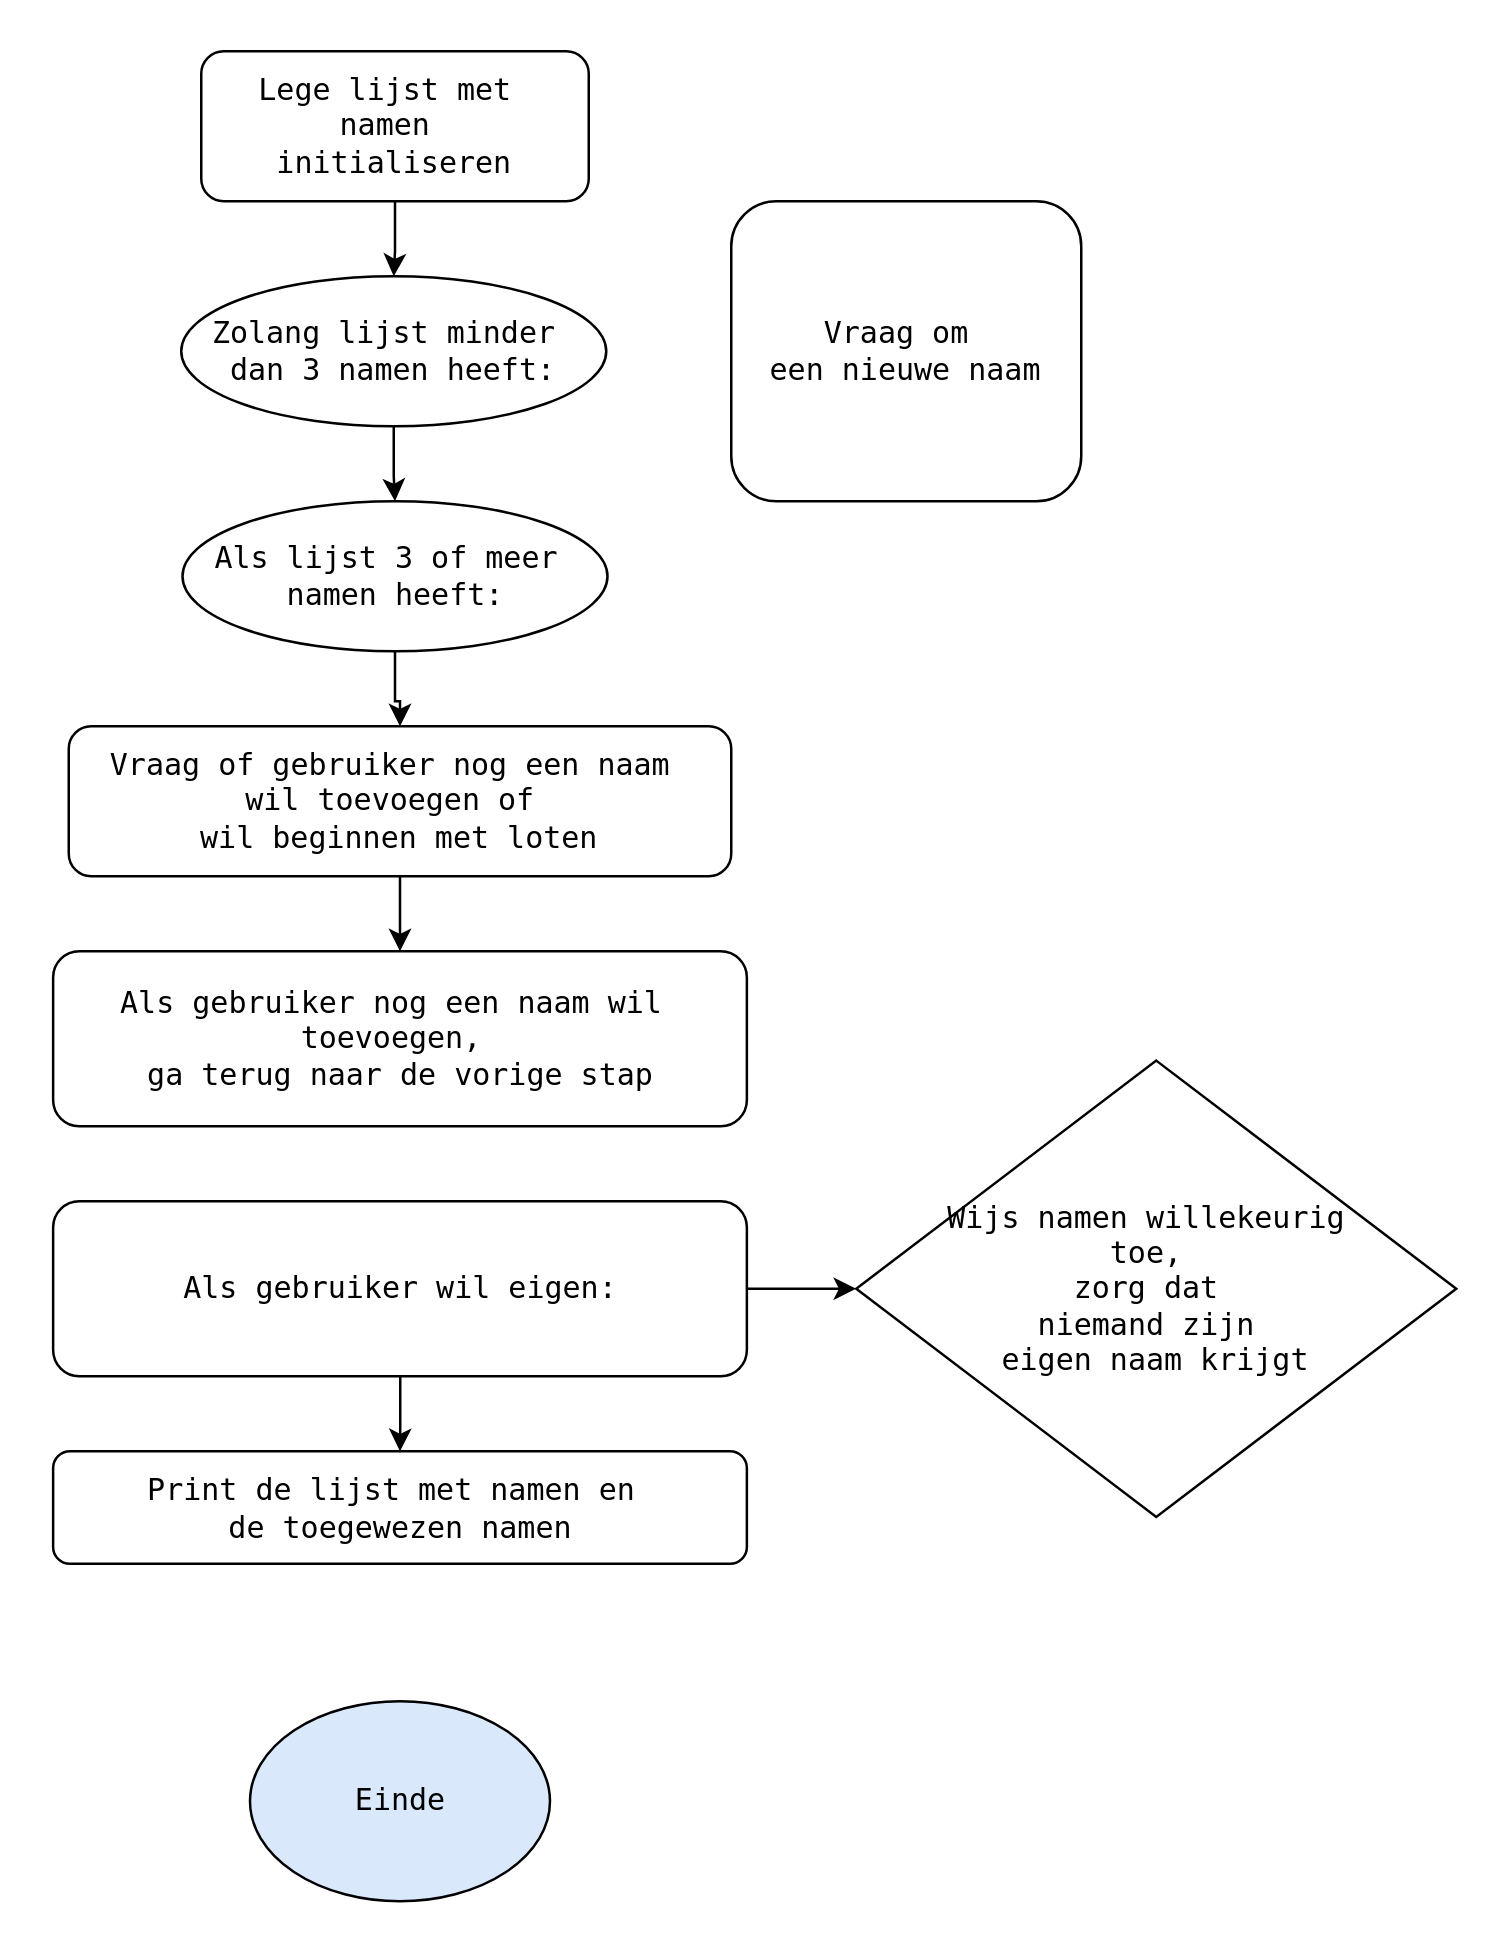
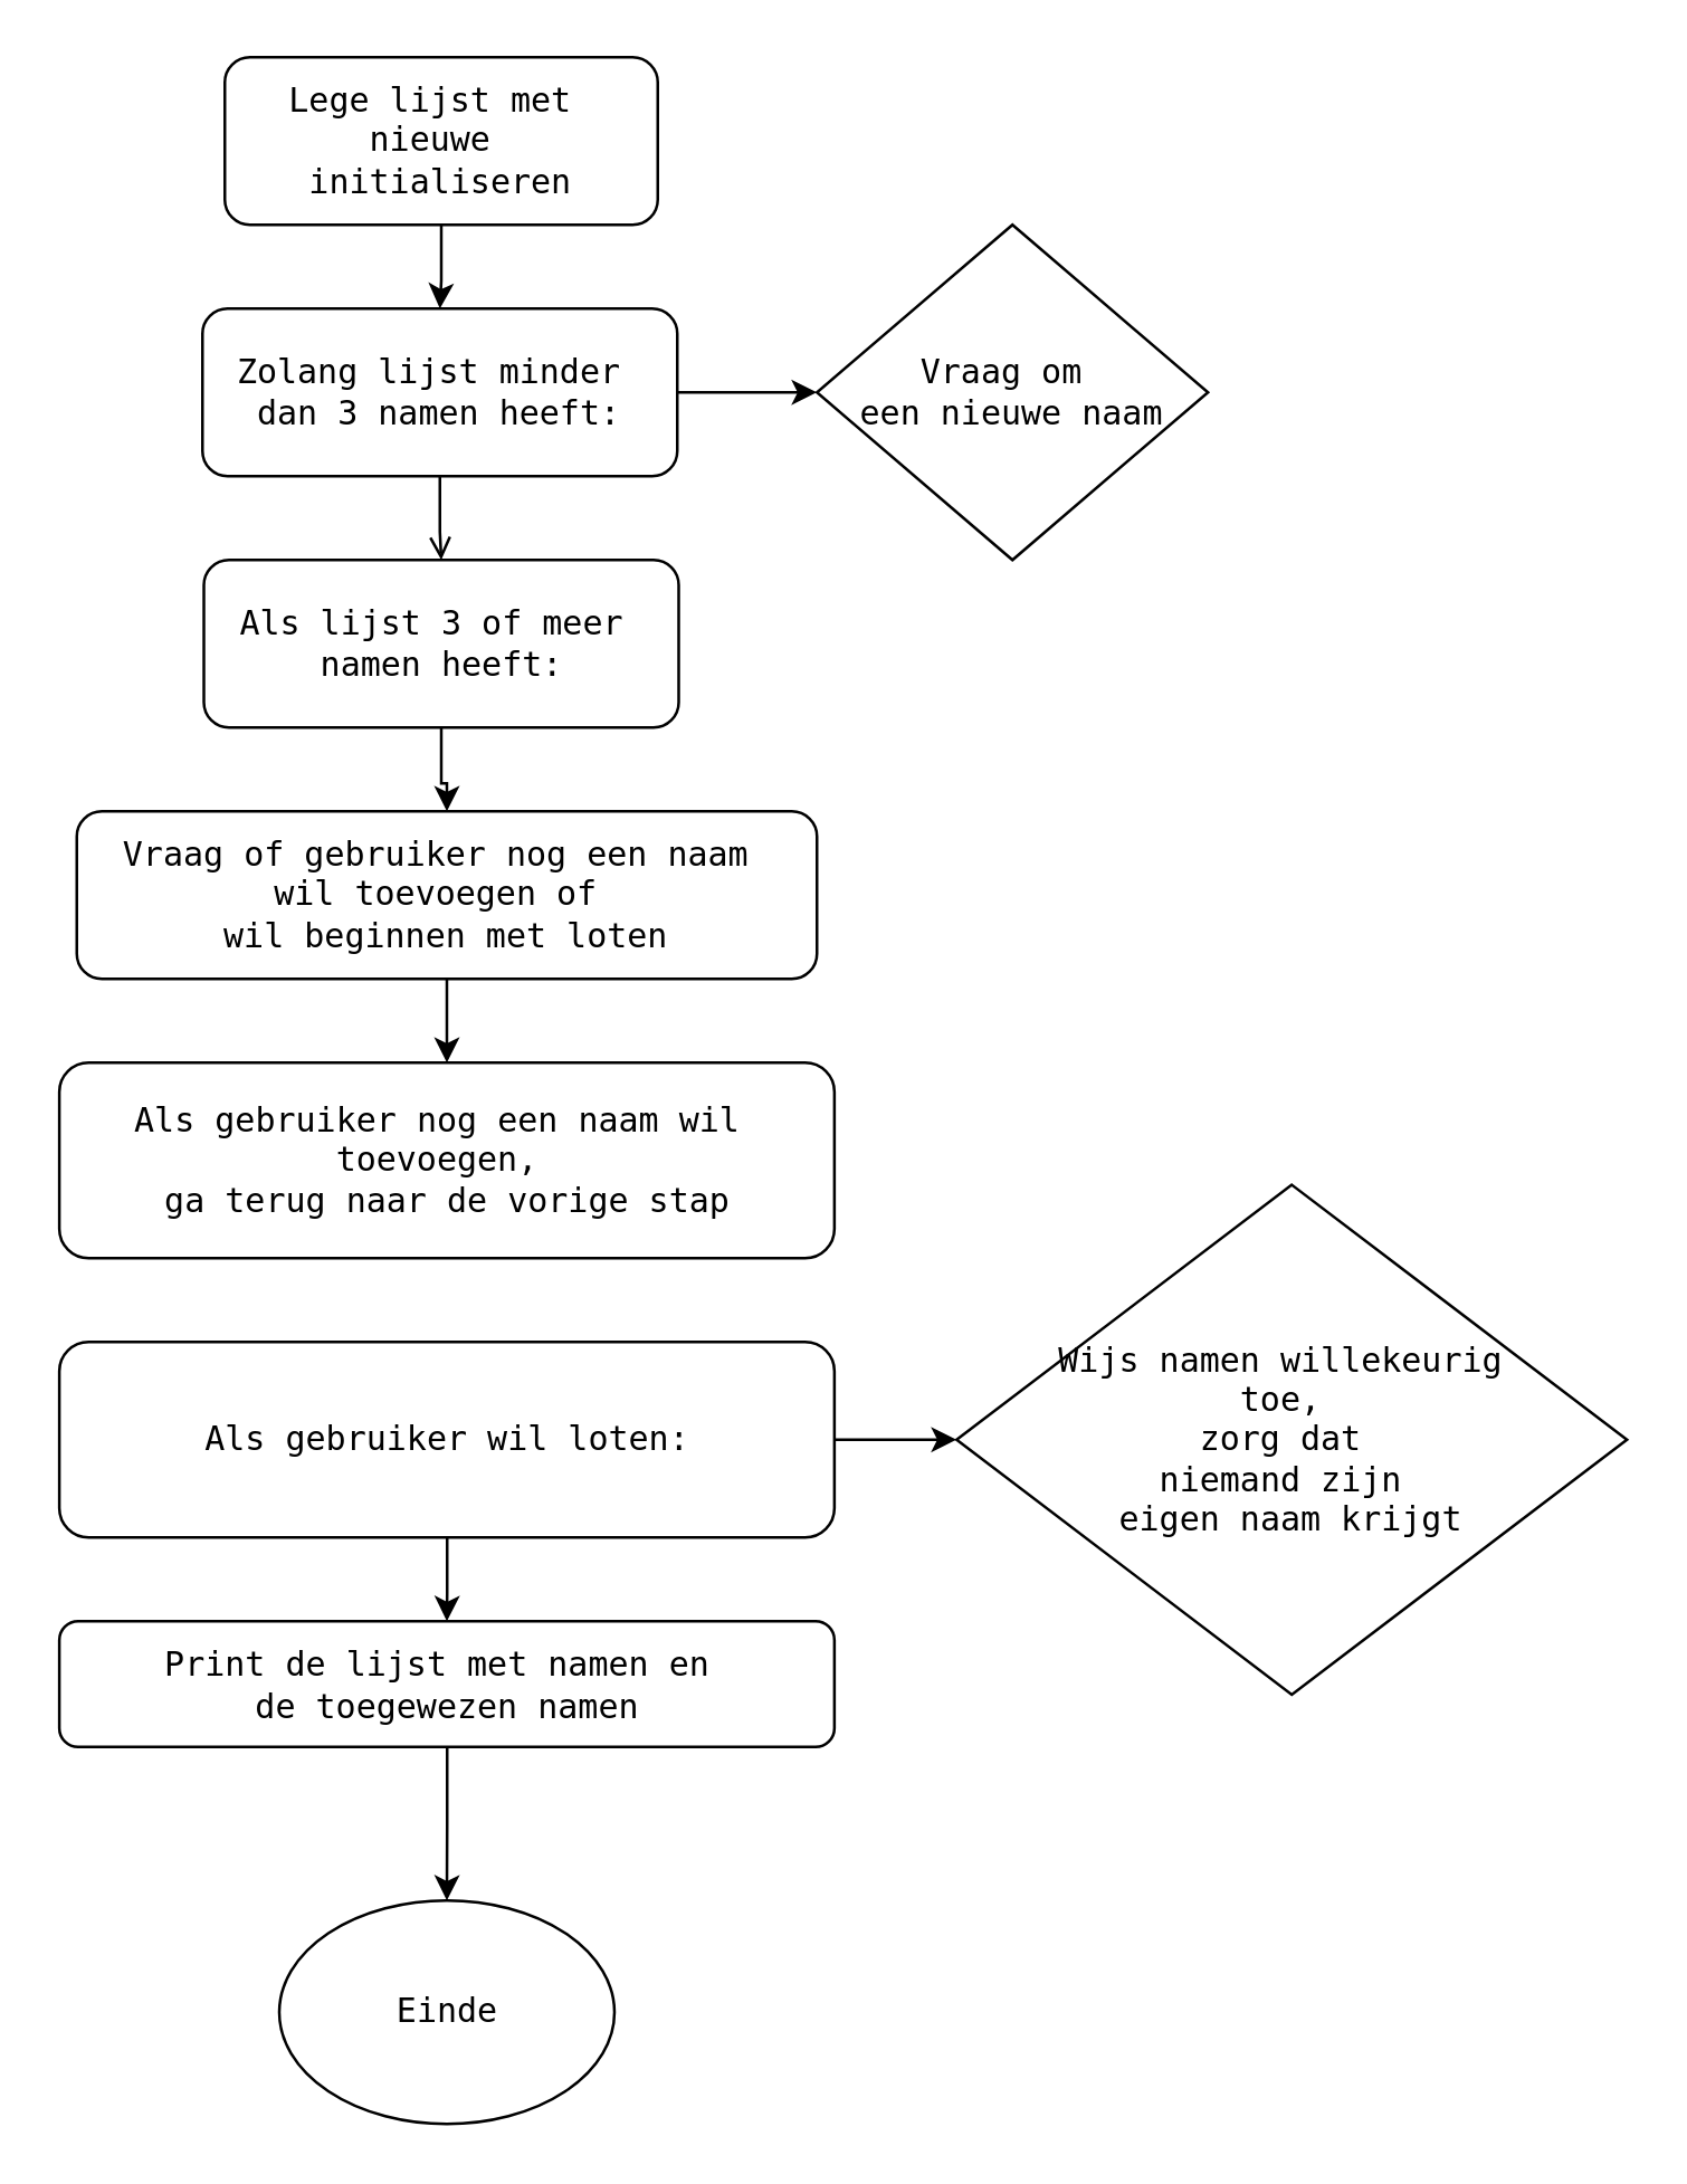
- <mxCell id="3" value="&lt;pre&gt;&lt;div&gt;Lege lijst met &lt;/div&gt;&lt;div&gt;namen &lt;/div&gt;&lt;div&gt;initialiseren&lt;/div&gt;&lt;/pre&gt;" style="rounded=1;whiteSpace=wrap;html=1;" vertex="1" parent="1"><mxGeometry x="80" y="20" width="155" height="60" as="geometry" /></mxCell>
+ <mxCell id="3" value="&lt;pre&gt;&lt;div&gt;Lege lijst met &lt;/div&gt;&lt;div&gt;nieuwe &lt;/div&gt;&lt;div&gt;initialiseren&lt;/div&gt;&lt;/pre&gt;" style="rounded=1;whiteSpace=wrap;html=1;" vertex="1" parent="1"><mxGeometry x="80" y="20" width="155" height="60" as="geometry" /></mxCell>
- <mxCell id="6" value="&lt;pre&gt;&lt;div&gt;Zolang lijst minder &lt;/div&gt;&lt;div&gt;dan 3 namen heeft:&lt;/div&gt;&lt;/pre&gt;" style="ellipse;whiteSpace=wrap;html=1;" vertex="1" parent="1"><mxGeometry x="72" y="110" width="170" height="60" as="geometry" /></mxCell>
+ <mxCell id="6" value="&lt;pre&gt;&lt;div&gt;Zolang lijst minder &lt;/div&gt;&lt;div&gt;dan 3 namen heeft:&lt;/div&gt;&lt;/pre&gt;" style="rounded=1;whiteSpace=wrap;html=1;" vertex="1" parent="1"><mxGeometry x="72" y="110" width="170" height="60" as="geometry" /></mxCell>
+ <mxCell id="4" style="edgeStyle=orthogonalEdgeStyle;rounded=0;orthogonalLoop=1;jettySize=auto;html=1;exitX=1;exitY=0.5;exitDx=0;exitDy=0;entryX=0;entryY=0.5;entryDx=0;entryDy=0;" edge="1" parent="1" source="6" target="7"><mxGeometry relative="1" as="geometry" /></mxCell>
- <mxCell id="7" value="&lt;pre&gt;&lt;div&gt;Vraag om &lt;/div&gt;&lt;div&gt;een nieuwe naam&lt;/div&gt;&lt;/pre&gt;" style="whiteSpace=wrap;html=1;rounded=1;" vertex="1" parent="1"><mxGeometry x="292" y="80" width="140" height="120" as="geometry" /></mxCell>
+ <mxCell id="7" value="&lt;pre&gt;&lt;div&gt;Vraag om &lt;/div&gt;&lt;div&gt;een nieuwe naam&lt;/div&gt;&lt;/pre&gt;" style="rhombus;whiteSpace=wrap;html=1;" vertex="1" parent="1"><mxGeometry x="292" y="80" width="140" height="120" as="geometry" /></mxCell>
- <mxCell id="5" style="edgeStyle=orthogonalEdgeStyle;rounded=0;orthogonalLoop=1;jettySize=auto;html=1;entryX=0.5;entryY=0;entryDx=0;entryDy=0;" edge="1" parent="1" source="6" target="9"><mxGeometry relative="1" as="geometry" /></mxCell>
+ <mxCell id="5" style="edgeStyle=orthogonalEdgeStyle;rounded=0;orthogonalLoop=1;jettySize=auto;html=1;entryX=0.5;entryY=0;entryDx=0;entryDy=0;endArrow=open;" edge="1" parent="1" source="6" target="9"><mxGeometry relative="1" as="geometry" /></mxCell>
- <mxCell id="9" value="&lt;pre&gt;&lt;div&gt;Als lijst 3 of meer &lt;/div&gt;&lt;div&gt;namen heeft:&lt;/div&gt;&lt;/pre&gt;" style="ellipse;whiteSpace=wrap;html=1;" vertex="1" parent="1"><mxGeometry x="72.5" y="200" width="170" height="60" as="geometry" /></mxCell>
+ <mxCell id="9" value="&lt;pre&gt;&lt;div&gt;Als lijst 3 of meer &lt;/div&gt;&lt;div&gt;namen heeft:&lt;/div&gt;&lt;/pre&gt;" style="rounded=1;whiteSpace=wrap;html=1;" vertex="1" parent="1"><mxGeometry x="72.5" y="200" width="170" height="60" as="geometry" /></mxCell>
- <mxCell id="15" value="&lt;pre&gt;&lt;div&gt;Als gebruiker wil eigen:&lt;/div&gt;&lt;/pre&gt;" style="rounded=1;whiteSpace=wrap;html=1;" vertex="1" parent="1"><mxGeometry x="20.75" y="480" width="277.5" height="70" as="geometry" /></mxCell>
+ <mxCell id="15" value="&lt;pre&gt;&lt;div&gt;Als gebruiker wil loten:&lt;/div&gt;&lt;/pre&gt;" style="rounded=1;whiteSpace=wrap;html=1;" vertex="1" parent="1"><mxGeometry x="20.75" y="480" width="277.5" height="70" as="geometry" /></mxCell>
+ <mxCell id="17" style="edgeStyle=orthogonalEdgeStyle;rounded=0;orthogonalLoop=1;jettySize=auto;html=1;entryX=0.5;entryY=0;entryDx=0;entryDy=0;" edge="1" parent="1" source="18" target="19"><mxGeometry relative="1" as="geometry" /></mxCell>
- <mxCell id="19" value="&lt;pre&gt;&lt;div&gt;Einde&lt;/div&gt;&lt;/pre&gt;" style="ellipse;whiteSpace=wrap;html=1;fillColor=#dae8fc;" vertex="1" parent="1"><mxGeometry x="99.5" y="680" width="120" height="80" as="geometry" /></mxCell>
+ <mxCell id="19" value="&lt;pre&gt;&lt;div&gt;Einde&lt;/div&gt;&lt;/pre&gt;" style="ellipse;whiteSpace=wrap;html=1;" vertex="1" parent="1"><mxGeometry x="99.5" y="680" width="120" height="80" as="geometry" /></mxCell>
